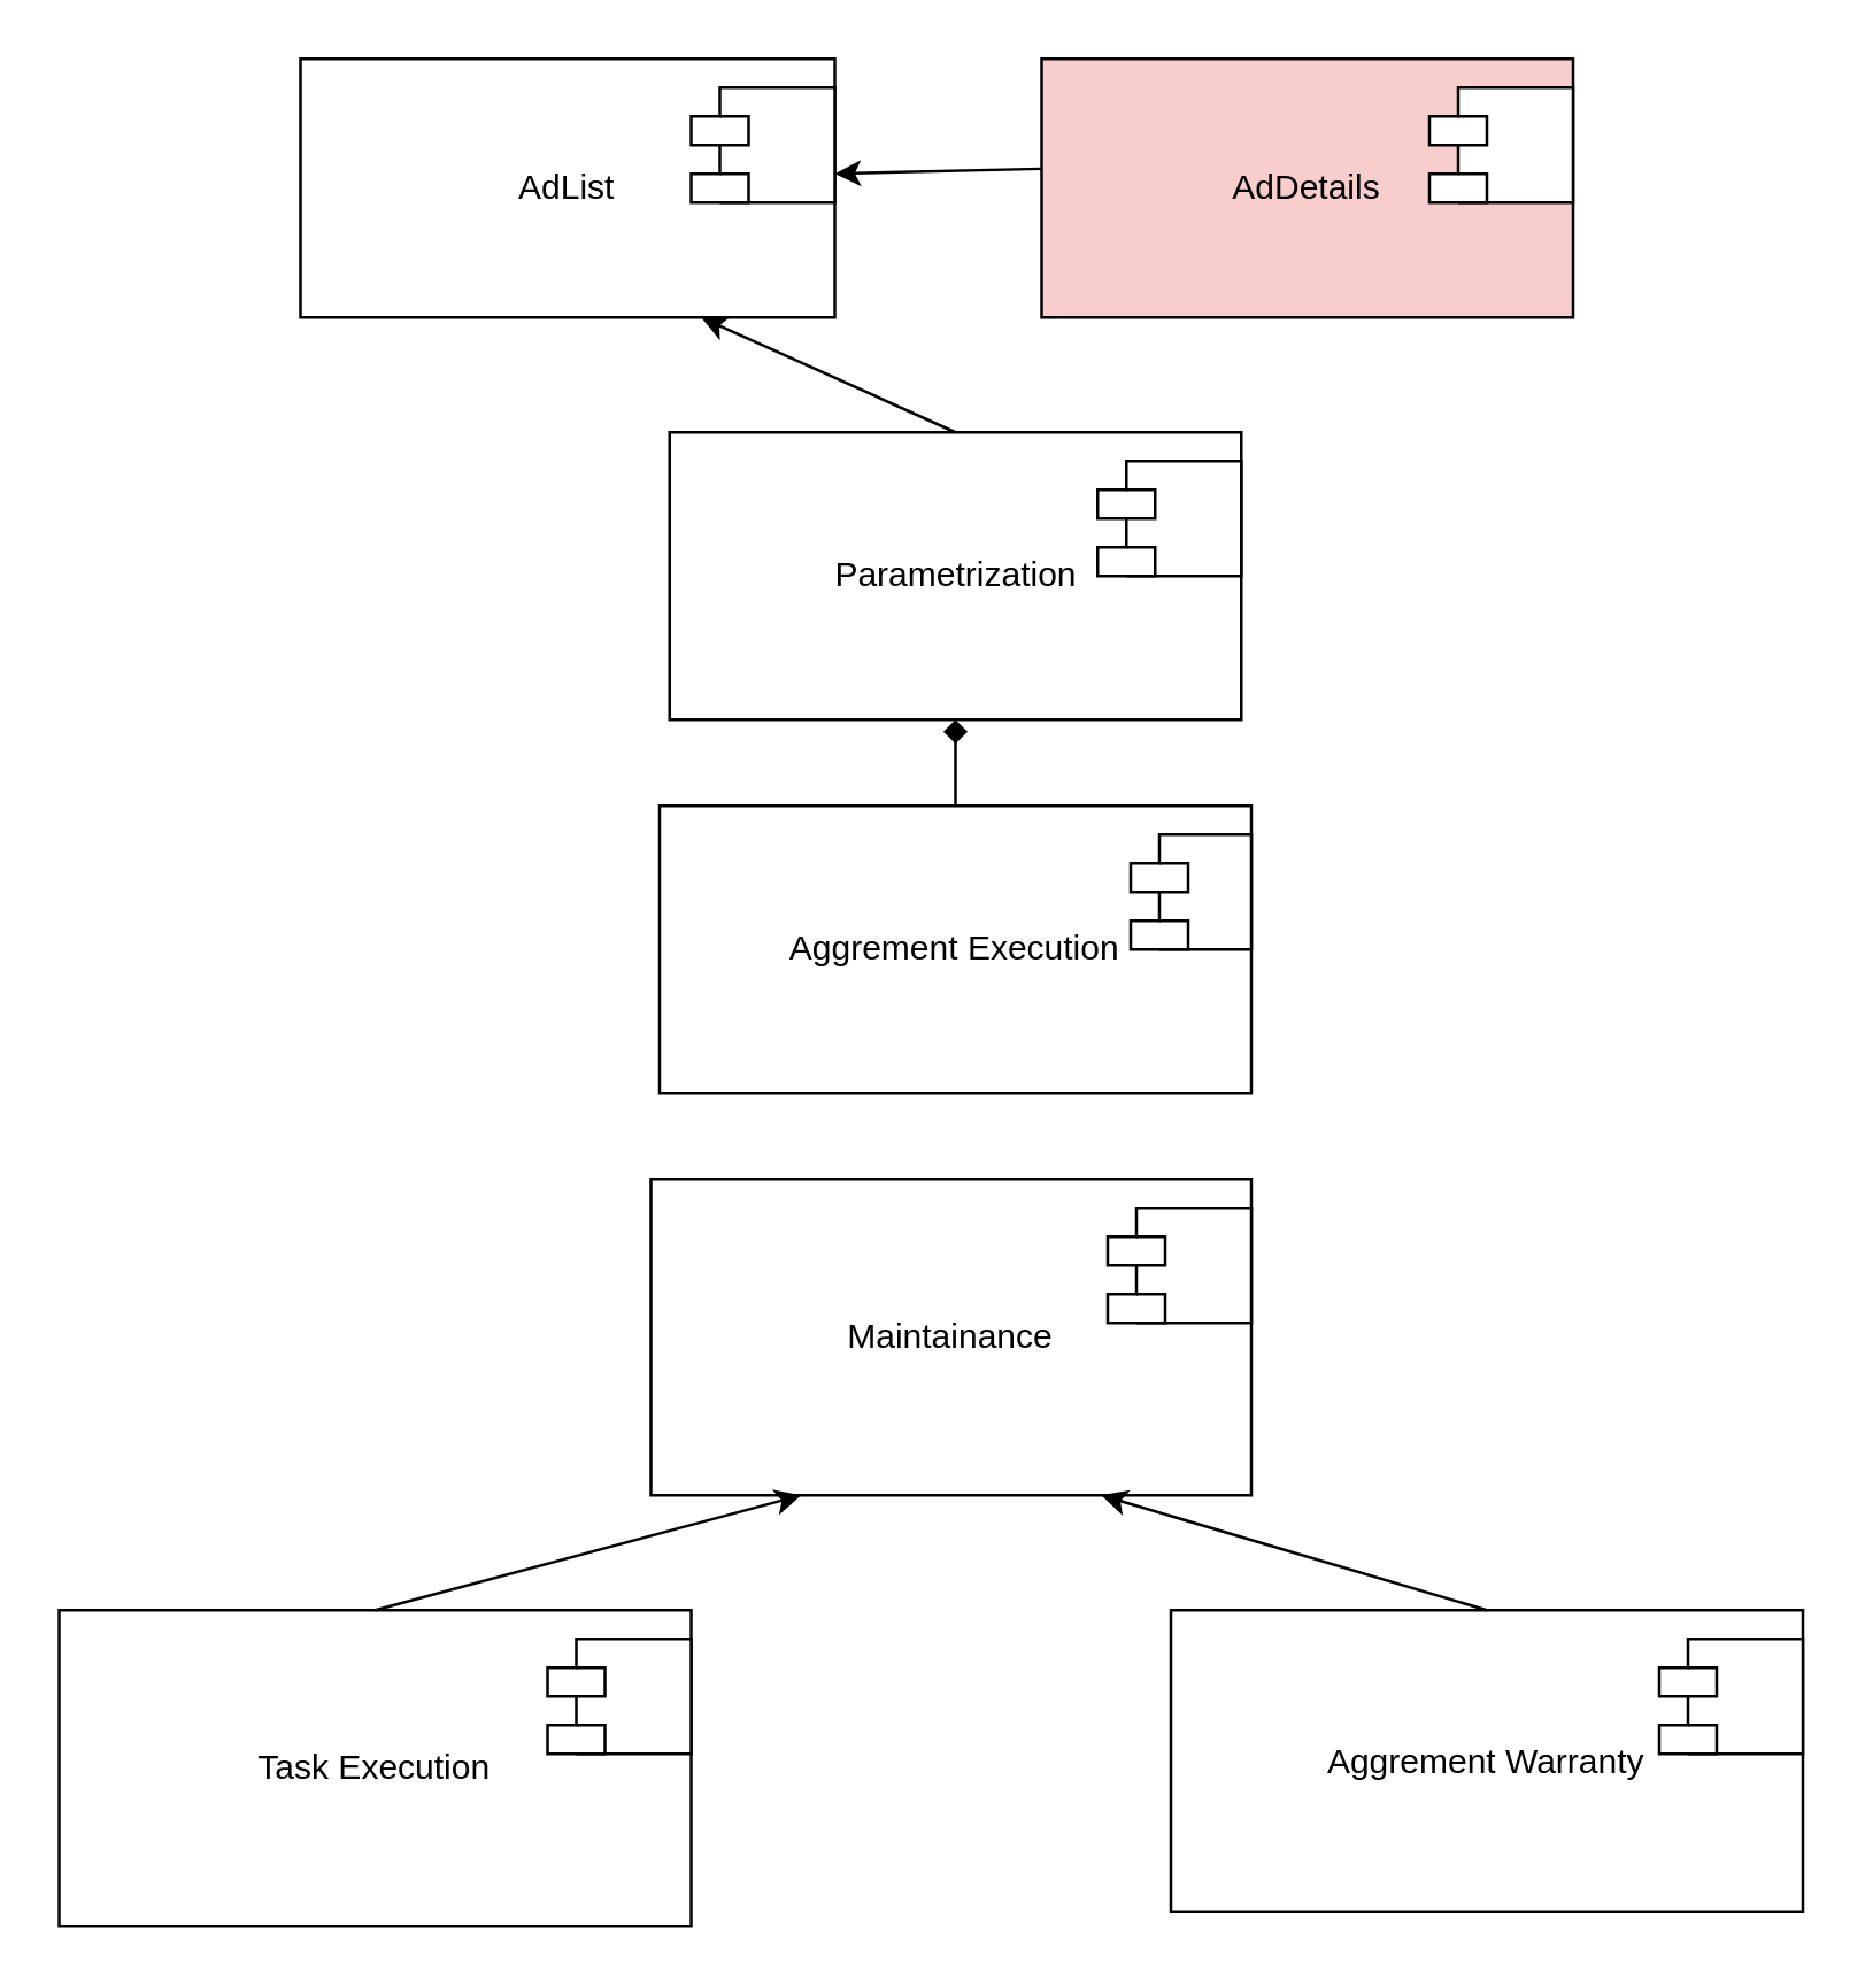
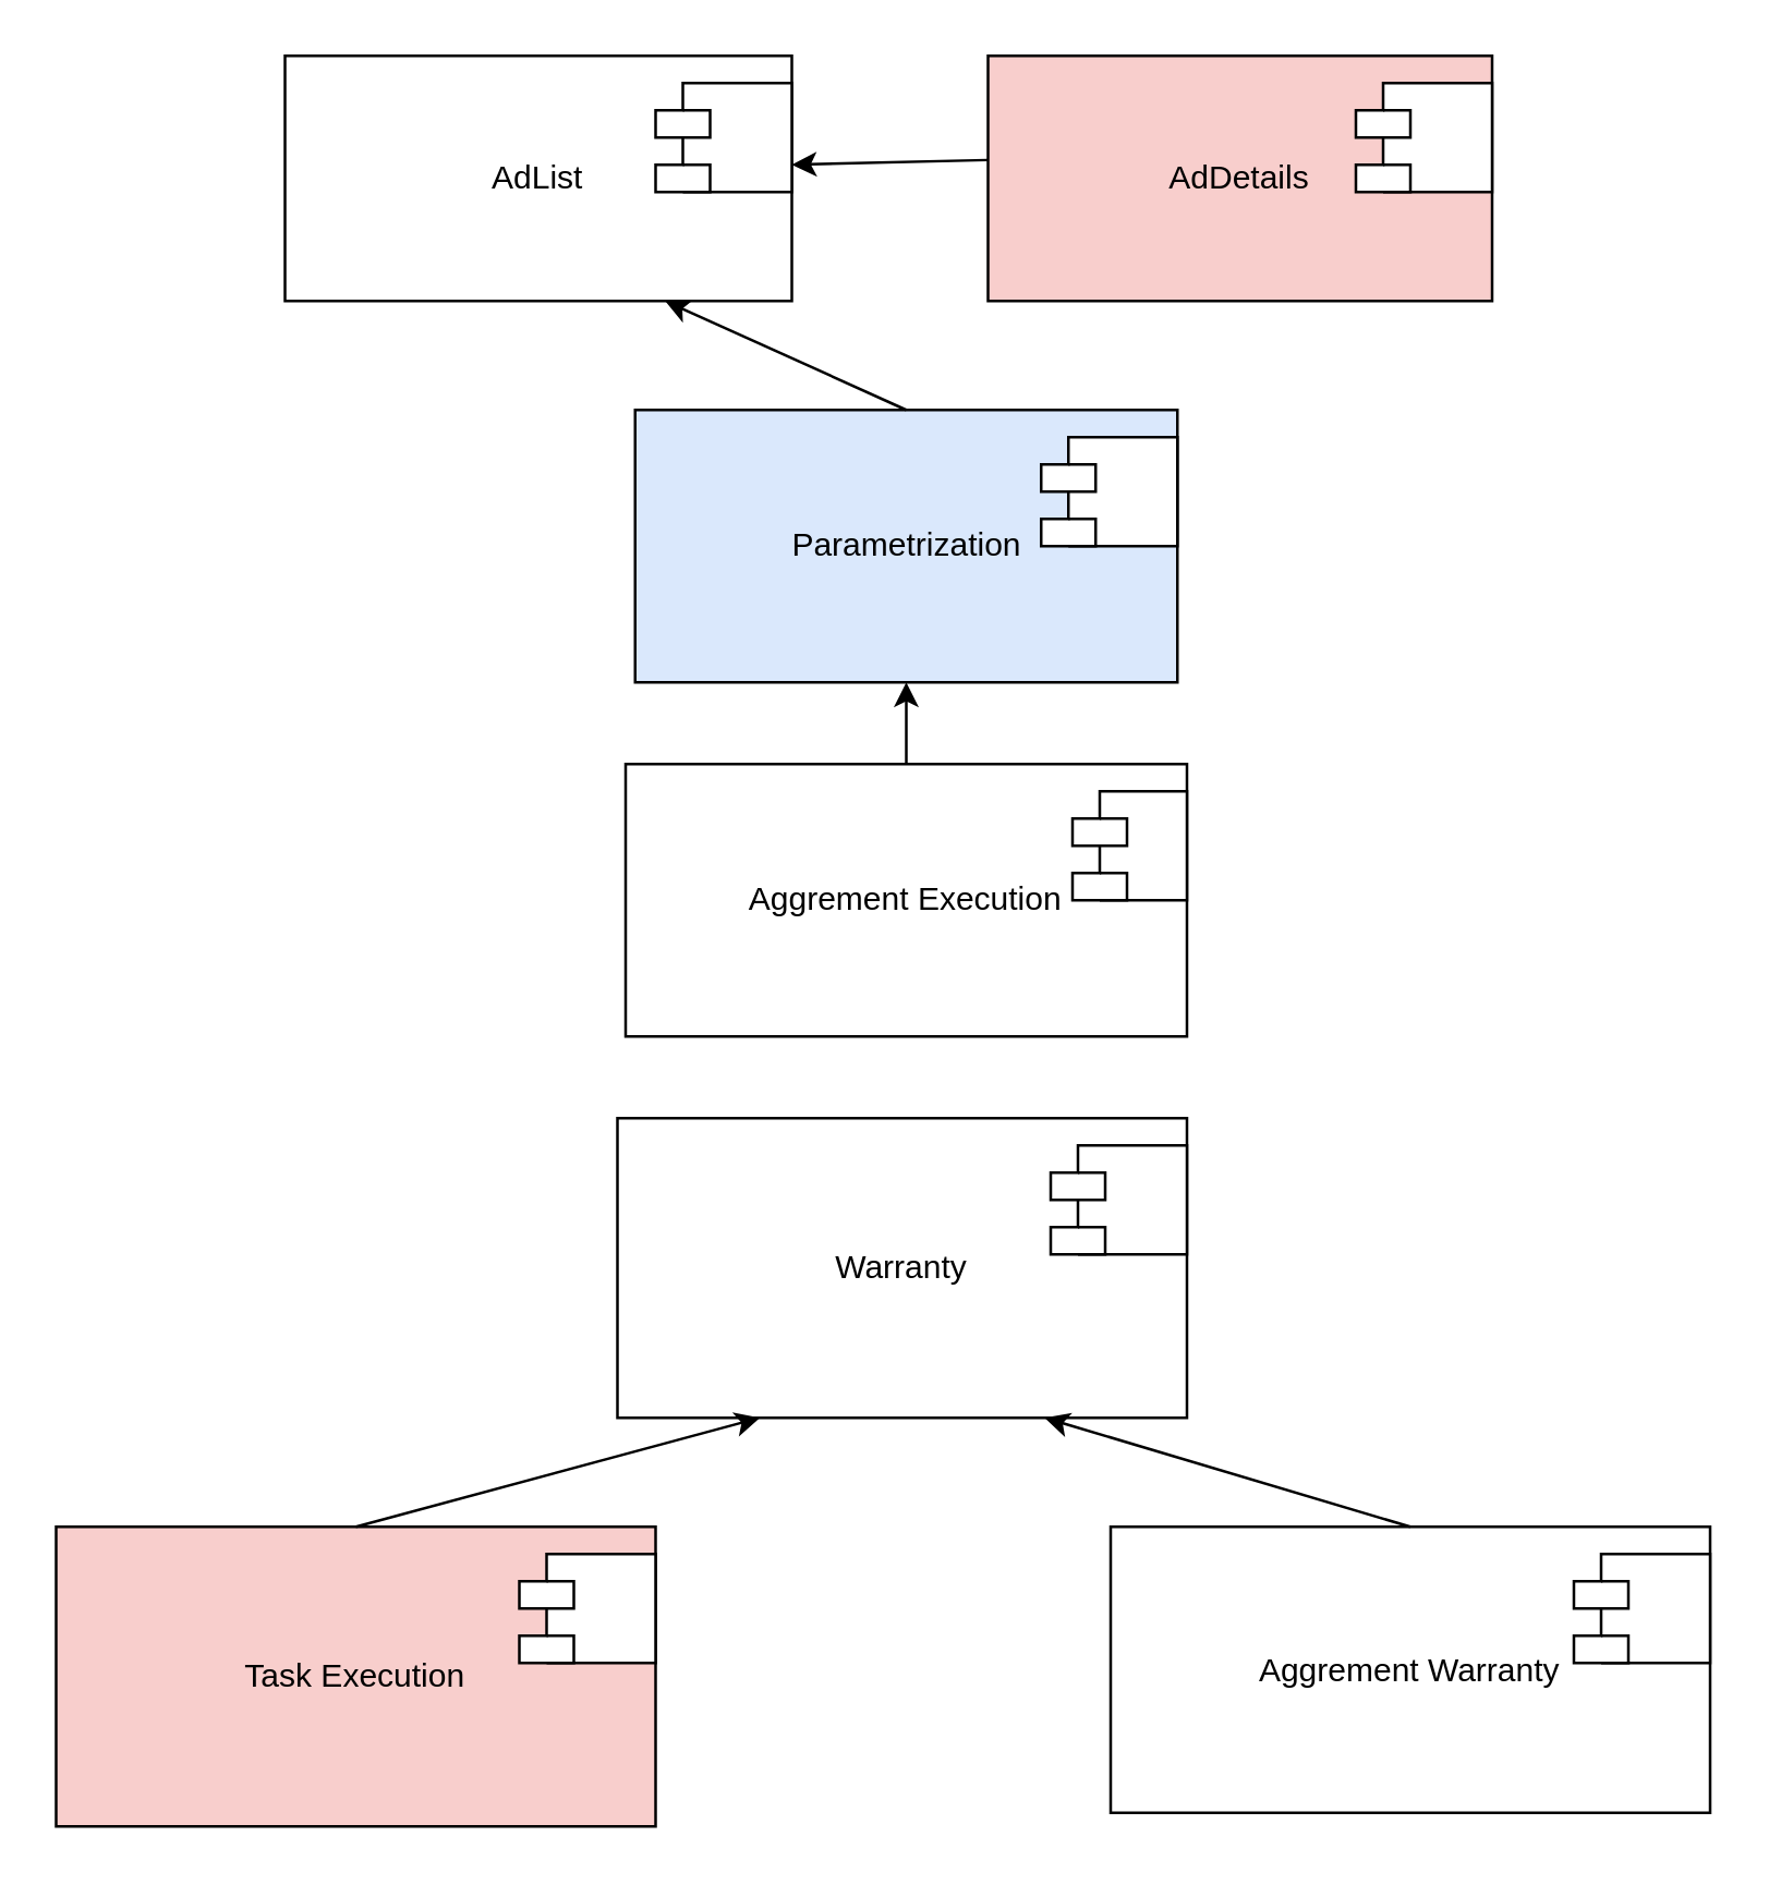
- <mxCell id="4" value="Parametrization" style="rounded=0;whiteSpace=wrap;html=1;" vertex="1" parent="1"><mxGeometry x="232.5" y="150" width="199" height="100" as="geometry" /></mxCell>
+ <mxCell id="4" value="Parametrization" style="rounded=0;whiteSpace=wrap;html=1;fillColor=#dae8fc;" vertex="1" parent="1"><mxGeometry x="232.5" y="150" width="199" height="100" as="geometry" /></mxCell>
- <mxCell id="18" value="" style="endArrow=diamond;html=1;rounded=0;entryX=0.5;entryY=1;entryDx=0;entryDy=0;exitX=0.5;exitY=0;exitDx=0;exitDy=0;" edge="1" parent="1" source="5" target="4"><mxGeometry width="50" height="50" relative="1" as="geometry"><mxPoint x="307" y="410" as="sourcePoint" /><mxPoint x="357" y="360" as="targetPoint" /></mxGeometry></mxCell>
+ <mxCell id="18" value="" style="endArrow=classic;html=1;rounded=0;entryX=0.5;entryY=1;entryDx=0;entryDy=0;exitX=0.5;exitY=0;exitDx=0;exitDy=0;" edge="1" parent="1" source="5" target="4"><mxGeometry width="50" height="50" relative="1" as="geometry"><mxPoint x="307" y="410" as="sourcePoint" /><mxPoint x="357" y="360" as="targetPoint" /></mxGeometry></mxCell>
- <mxCell id="6" value="Maintainance" style="rounded=0;whiteSpace=wrap;html=1;" vertex="1" parent="1"><mxGeometry x="226" y="410" width="209" height="110" as="geometry" /></mxCell>
+ <mxCell id="6" value="Warranty" style="rounded=0;whiteSpace=wrap;html=1;" vertex="1" parent="1"><mxGeometry x="226" y="410" width="209" height="110" as="geometry" /></mxCell>
- <mxCell id="7" value="Task Execution" style="rounded=0;whiteSpace=wrap;html=1;" vertex="1" parent="1"><mxGeometry x="20" y="560" width="220" height="110" as="geometry" /></mxCell>
+ <mxCell id="7" value="Task Execution" style="rounded=0;whiteSpace=wrap;html=1;fillColor=#f8cecc;" vertex="1" parent="1"><mxGeometry x="20" y="560" width="220" height="110" as="geometry" /></mxCell>
